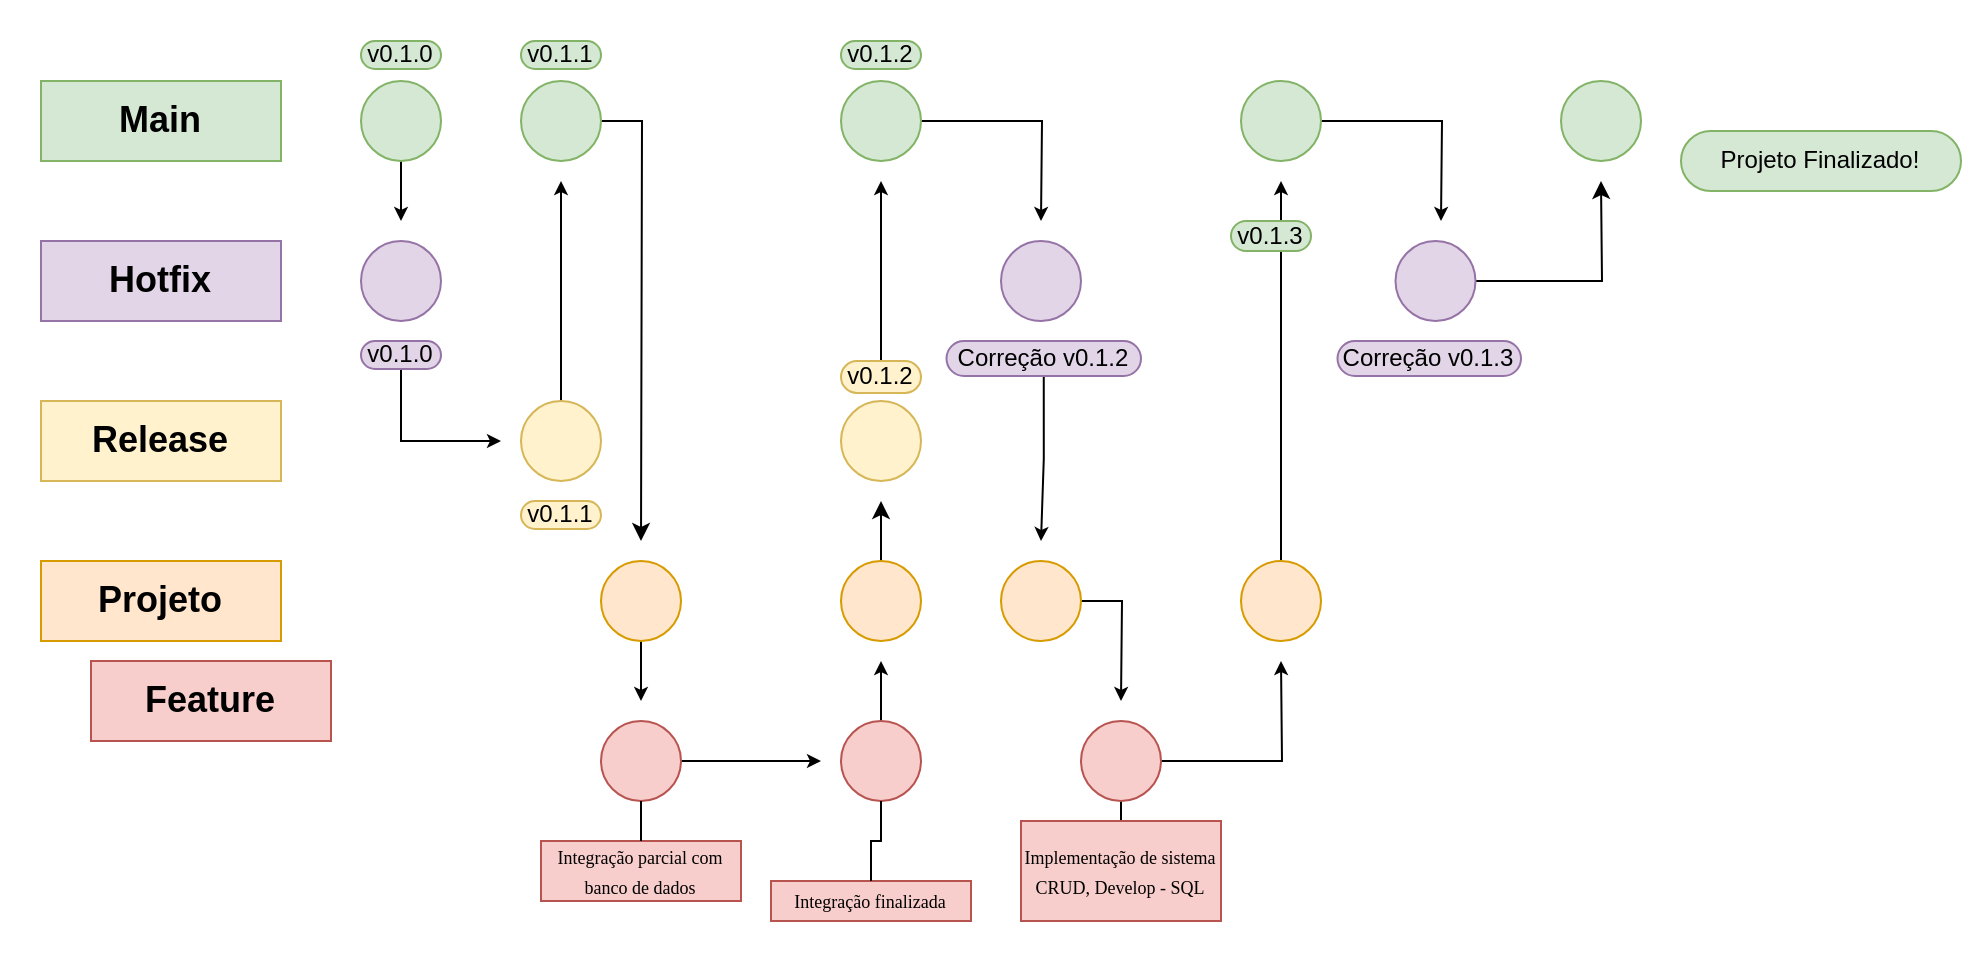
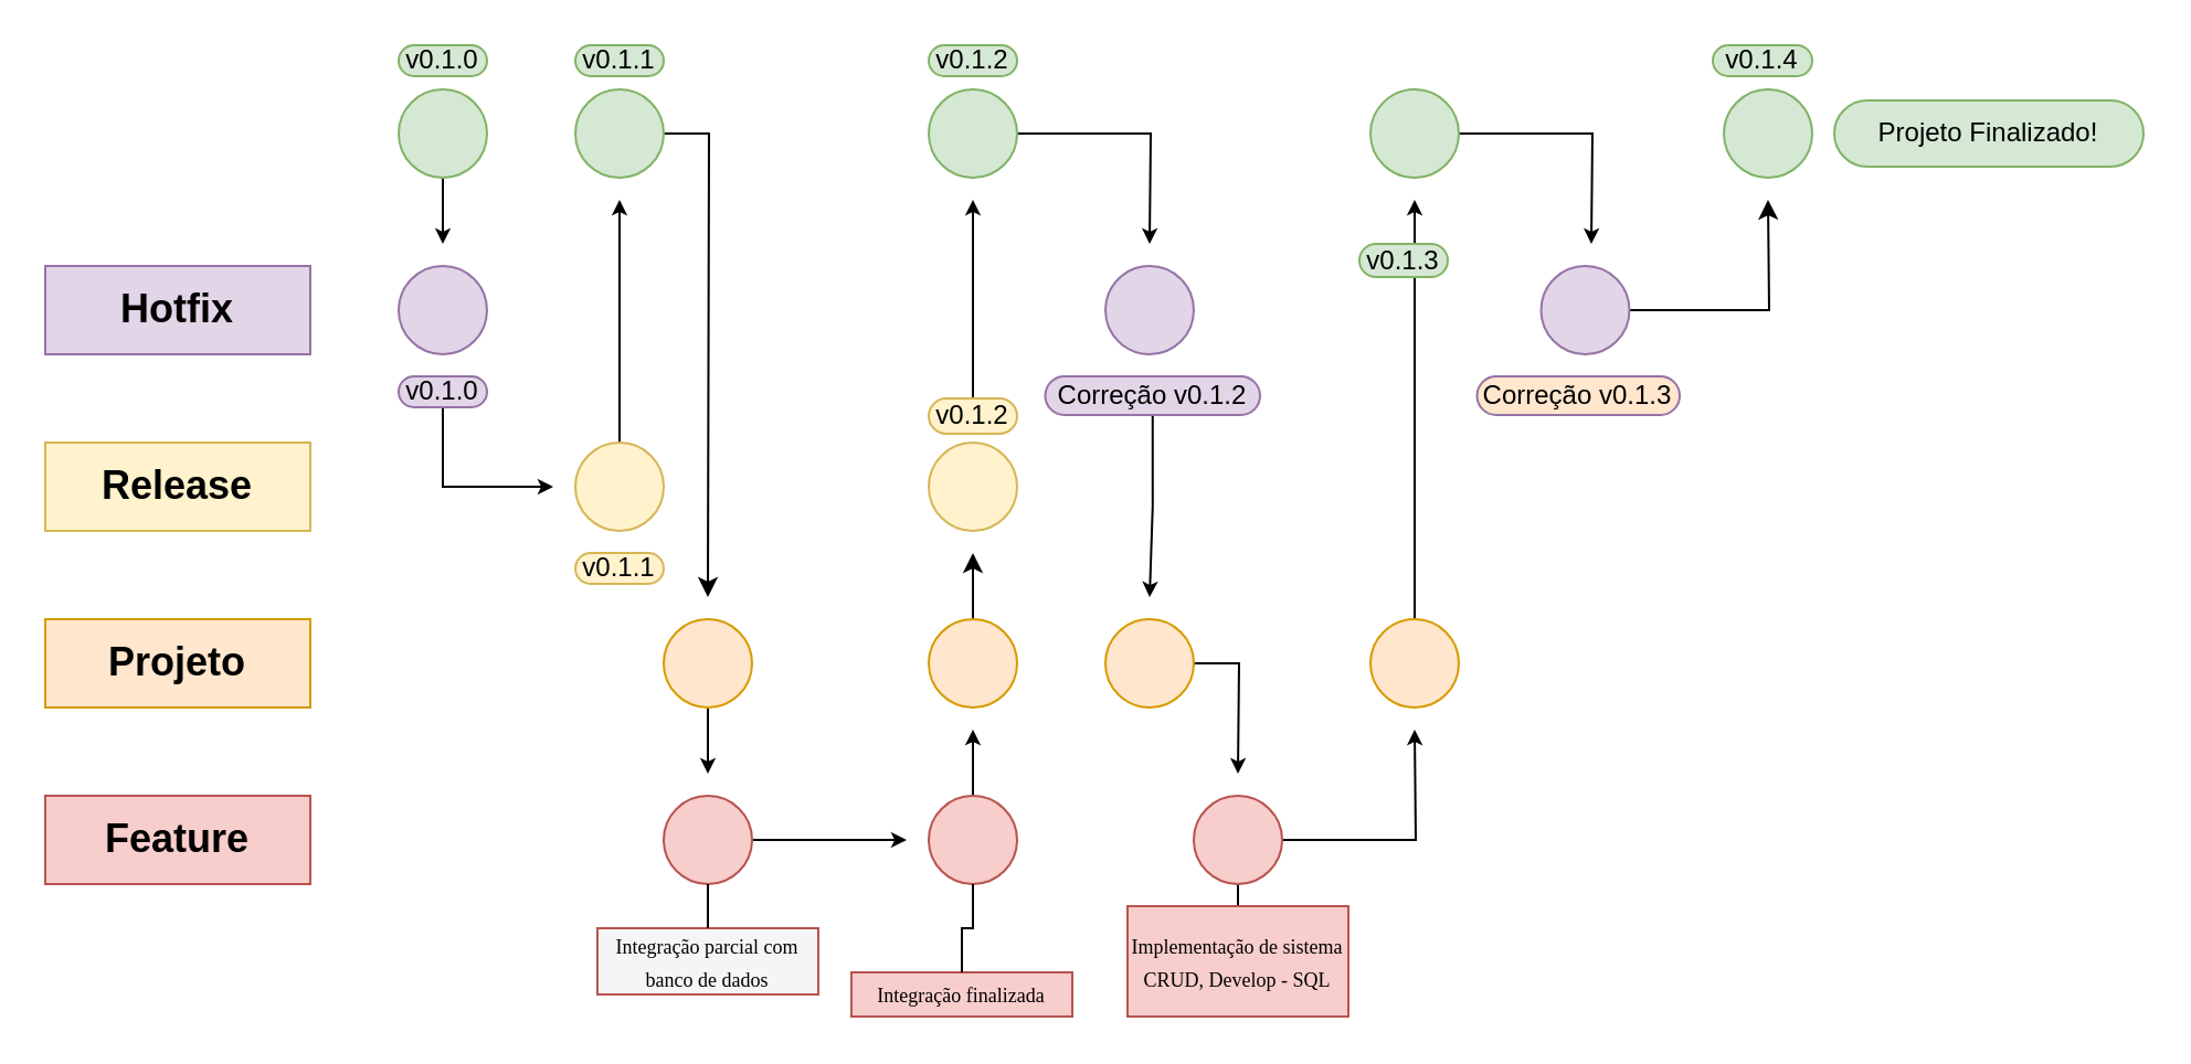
+ <mxCell id="55" value="v0.1.4" style="whiteSpace=wrap;html=1;rounded=1;arcSize=50;align=center;verticalAlign=middle;strokeWidth=1;autosize=1;spacing=4;treeFolding=1;treeMoving=1;newEdgeStyle={&quot;edgeStyle&quot;:&quot;entityRelationEdgeStyle&quot;,&quot;startArrow&quot;:&quot;none&quot;,&quot;endArrow&quot;:&quot;none&quot;,&quot;segment&quot;:10,&quot;curved&quot;:1,&quot;sourcePerimeterSpacing&quot;:0,&quot;targetPerimeterSpacing&quot;:0};fillColor=#d5e8d4;strokeColor=#82b366;" vertex="1" parent="1"><mxGeometry x="775" y="20" width="45" height="14" as="geometry" /></mxCell>
- <mxCell id="2" value="&lt;h2&gt;Main&lt;/h2&gt;" style="rounded=0;whiteSpace=wrap;html=1;fillColor=#d5e8d4;strokeColor=#82b366;container=0;" parent="1" vertex="1"><mxGeometry x="20" y="40" width="120" height="40" as="geometry"><mxRectangle x="40" y="40" width="50" height="40" as="alternateBounds" /></mxGeometry></mxCell>
- <mxCell id="56" value="Projeto Finalizado!" style="whiteSpace=wrap;html=1;rounded=1;arcSize=50;align=center;verticalAlign=middle;strokeWidth=1;autosize=1;spacing=4;treeFolding=1;treeMoving=1;newEdgeStyle={&quot;edgeStyle&quot;:&quot;entityRelationEdgeStyle&quot;,&quot;startArrow&quot;:&quot;none&quot;,&quot;endArrow&quot;:&quot;none&quot;,&quot;segment&quot;:10,&quot;curved&quot;:1,&quot;sourcePerimeterSpacing&quot;:0,&quot;targetPerimeterSpacing&quot;:0};fillColor=#d5e8d4;strokeColor=#82b366;" vertex="1" parent="1"><mxGeometry x="840" y="65" width="140" height="30" as="geometry" /></mxCell>
+ <mxCell id="56" value="Projeto Finalizado!" style="whiteSpace=wrap;html=1;rounded=1;arcSize=50;align=center;verticalAlign=middle;strokeWidth=1;autosize=1;spacing=4;treeFolding=1;treeMoving=1;newEdgeStyle={&quot;edgeStyle&quot;:&quot;entityRelationEdgeStyle&quot;,&quot;startArrow&quot;:&quot;none&quot;,&quot;endArrow&quot;:&quot;none&quot;,&quot;segment&quot;:10,&quot;curved&quot;:1,&quot;sourcePerimeterSpacing&quot;:0,&quot;targetPerimeterSpacing&quot;:0};fillColor=#d5e8d4;strokeColor=#82b366;" vertex="1" parent="1"><mxGeometry x="830" y="45" width="140" height="30" as="geometry" /></mxCell>
- <mxCell id="53" value="Correção v0.1.3" style="whiteSpace=wrap;html=1;rounded=1;arcSize=50;align=center;verticalAlign=middle;strokeWidth=1;autosize=1;spacing=4;treeFolding=1;treeMoving=1;newEdgeStyle={&quot;edgeStyle&quot;:&quot;entityRelationEdgeStyle&quot;,&quot;startArrow&quot;:&quot;none&quot;,&quot;endArrow&quot;:&quot;none&quot;,&quot;segment&quot;:10,&quot;curved&quot;:1,&quot;sourcePerimeterSpacing&quot;:0,&quot;targetPerimeterSpacing&quot;:0};fillColor=#e1d5e7;strokeColor=#9673a6;" vertex="1" parent="1"><mxGeometry x="668.25" y="170" width="91.75" height="17.5" as="geometry" /></mxCell>
+ <mxCell id="53" value="Correção v0.1.3" style="whiteSpace=wrap;html=1;rounded=1;arcSize=50;align=center;verticalAlign=middle;strokeWidth=1;autosize=1;spacing=4;treeFolding=1;treeMoving=1;newEdgeStyle={&quot;edgeStyle&quot;:&quot;entityRelationEdgeStyle&quot;,&quot;startArrow&quot;:&quot;none&quot;,&quot;endArrow&quot;:&quot;none&quot;,&quot;segment&quot;:10,&quot;curved&quot;:1,&quot;sourcePerimeterSpacing&quot;:0,&quot;targetPerimeterSpacing&quot;:0};fillColor=#ffe6cc;strokeColor=#9673a6;" vertex="1" parent="1"><mxGeometry x="668.25" y="170" width="91.75" height="17.5" as="geometry" /></mxCell>
- <mxCell id="6" value="&lt;h2&gt;Feature&lt;/h2&gt;" style="rounded=0;whiteSpace=wrap;html=1;fillColor=#f8cecc;strokeColor=#b85450;" parent="1" vertex="1"><mxGeometry x="45" y="330" width="120" height="40" as="geometry" /></mxCell>
+ <mxCell id="6" value="&lt;h2&gt;Feature&lt;/h2&gt;" style="rounded=0;whiteSpace=wrap;html=1;fillColor=#f8cecc;strokeColor=#b85450;" parent="1" vertex="1"><mxGeometry x="20" y="360" width="120" height="40" as="geometry" /></mxCell>
- <mxCell id="23" value="&lt;font style=&quot;font-size: 9px;&quot; face=&quot;Verdana&quot;&gt;Integração parcial com banco de dados&lt;/font&gt;" style="rounded=0;whiteSpace=wrap;html=1;fillColor=#f8cecc;strokeColor=#b85450;" parent="1" vertex="1"><mxGeometry x="270" y="420" width="100" height="30" as="geometry" /></mxCell>
+ <mxCell id="23" value="&lt;font style=&quot;font-size: 9px;&quot; face=&quot;Verdana&quot;&gt;Integração parcial com banco de dados&lt;/font&gt;" style="rounded=0;whiteSpace=wrap;html=1;fillColor=#f5f5f5;strokeColor=#b85450;" parent="1" vertex="1"><mxGeometry x="270" y="420" width="100" height="30" as="geometry" /></mxCell>
